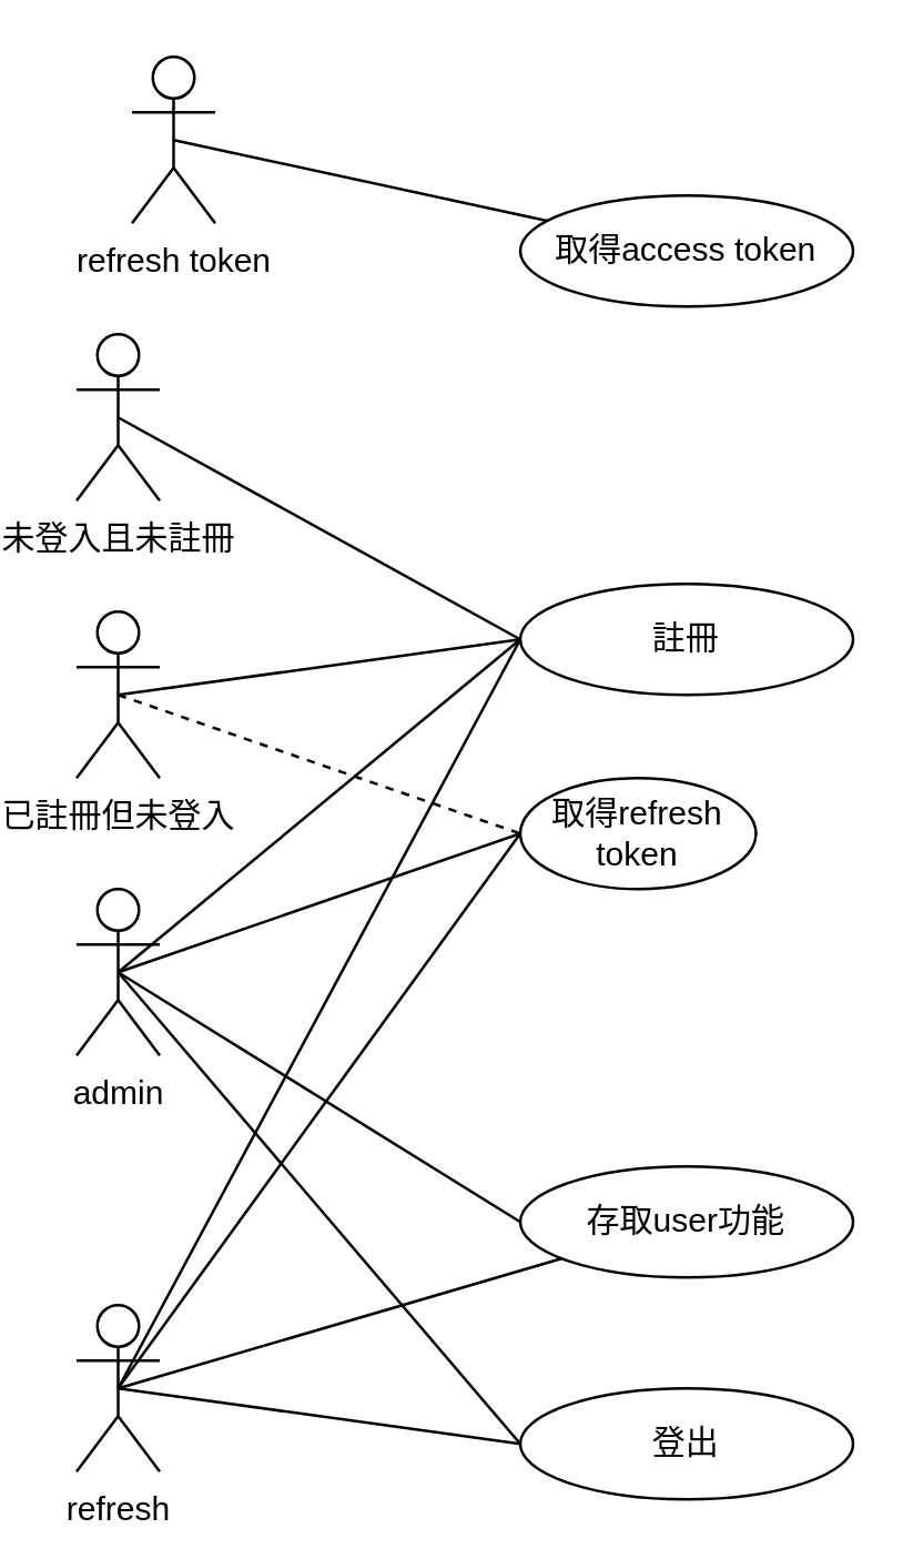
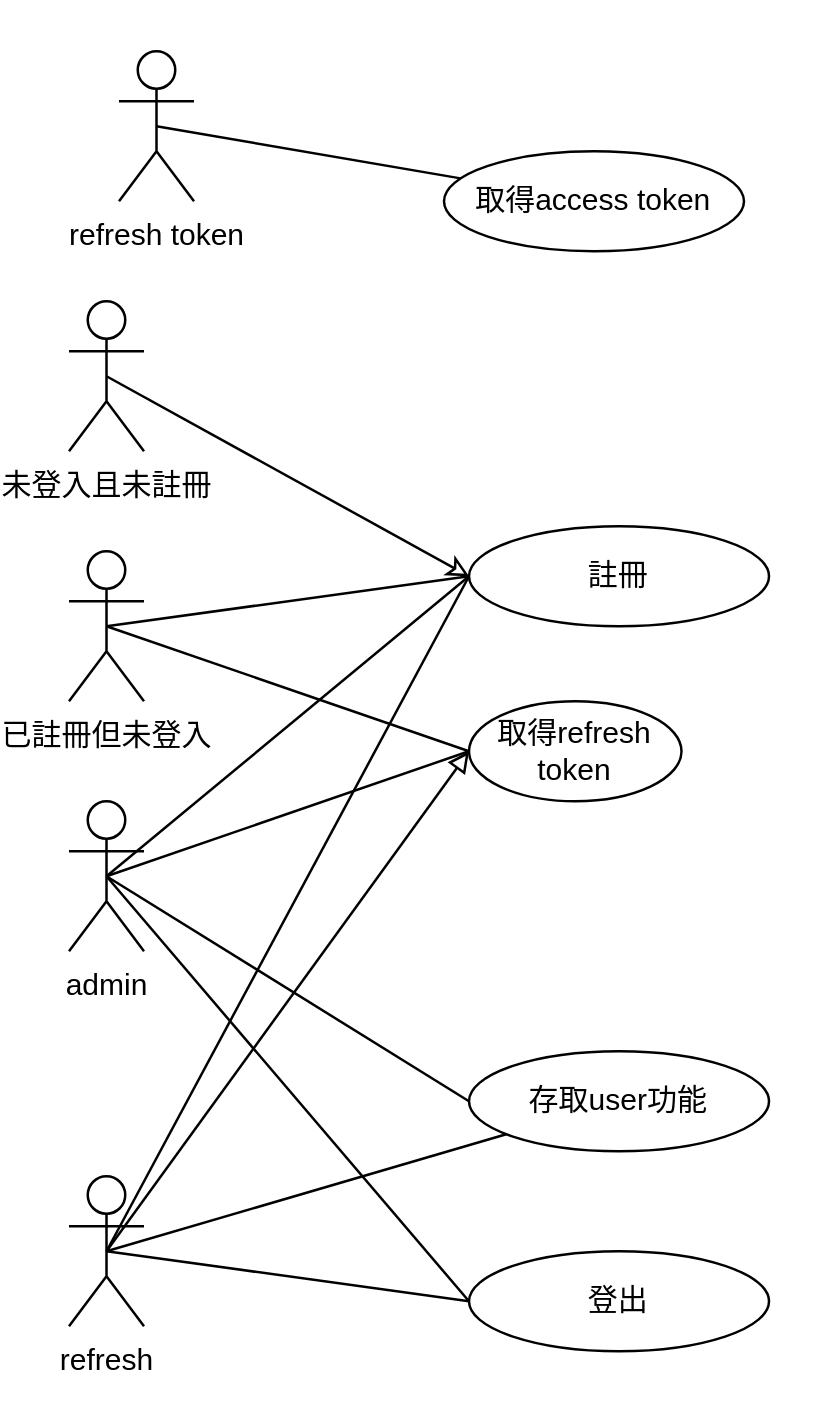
- <mxCell id="17" value="取得access token" style="ellipse;whiteSpace=wrap;html=1;" vertex="1" parent="1"><mxGeometry x="180" y="70" width="120" height="40" as="geometry" /></mxCell>
+ <mxCell id="17" value="取得access token" style="ellipse;whiteSpace=wrap;html=1;" vertex="1" parent="1"><mxGeometry x="170" y="60" width="120" height="40" as="geometry" /></mxCell>
- <mxCell id="2" style="rounded=0;orthogonalLoop=1;jettySize=auto;html=1;exitX=0.5;exitY=0.5;exitDx=0;exitDy=0;exitPerimeter=0;endArrow=none;endFill=0;entryX=0;entryY=0.5;entryDx=0;entryDy=0;" edge="1" parent="1" source="3" target="19"><mxGeometry relative="1" as="geometry" /></mxCell>
+ <mxCell id="2" style="rounded=0;orthogonalLoop=1;jettySize=auto;html=1;exitX=0.5;exitY=0.5;exitDx=0;exitDy=0;exitPerimeter=0;endArrow=classic;endFill=0;entryX=0;entryY=0.5;entryDx=0;entryDy=0;" edge="1" parent="1" source="3" target="19"><mxGeometry relative="1" as="geometry" /></mxCell>
- <mxCell id="20" style="rounded=0;orthogonalLoop=1;jettySize=auto;html=1;exitX=0.5;exitY=0.5;exitDx=0;exitDy=0;exitPerimeter=0;endArrow=none;endFill=0;entryX=0;entryY=0.5;entryDx=0;entryDy=0;dashed=1;" edge="1" parent="1" source="22" target="16"><mxGeometry relative="1" as="geometry"><mxPoint x="180" y="190" as="targetPoint" /></mxGeometry></mxCell>
+ <mxCell id="20" style="rounded=0;orthogonalLoop=1;jettySize=auto;html=1;exitX=0.5;exitY=0.5;exitDx=0;exitDy=0;exitPerimeter=0;endArrow=none;endFill=0;entryX=0;entryY=0.5;entryDx=0;entryDy=0;" edge="1" parent="1" source="22" target="16"><mxGeometry relative="1" as="geometry"><mxPoint x="180" y="190" as="targetPoint" /></mxGeometry></mxCell>
- <mxCell id="7" style="edgeStyle=none;rounded=0;orthogonalLoop=1;jettySize=auto;html=1;exitX=0.5;exitY=0.5;exitDx=0;exitDy=0;exitPerimeter=0;entryX=0;entryY=0.5;entryDx=0;entryDy=0;endArrow=none;endFill=0;" edge="1" parent="1" source="10" target="16"><mxGeometry relative="1" as="geometry" /></mxCell>
+ <mxCell id="7" style="edgeStyle=none;rounded=0;orthogonalLoop=1;jettySize=auto;html=1;exitX=0.5;exitY=0.5;exitDx=0;exitDy=0;exitPerimeter=0;entryX=0;entryY=0.5;entryDx=0;entryDy=0;endArrow=block;endFill=0;" edge="1" parent="1" source="10" target="16"><mxGeometry relative="1" as="geometry" /></mxCell>
